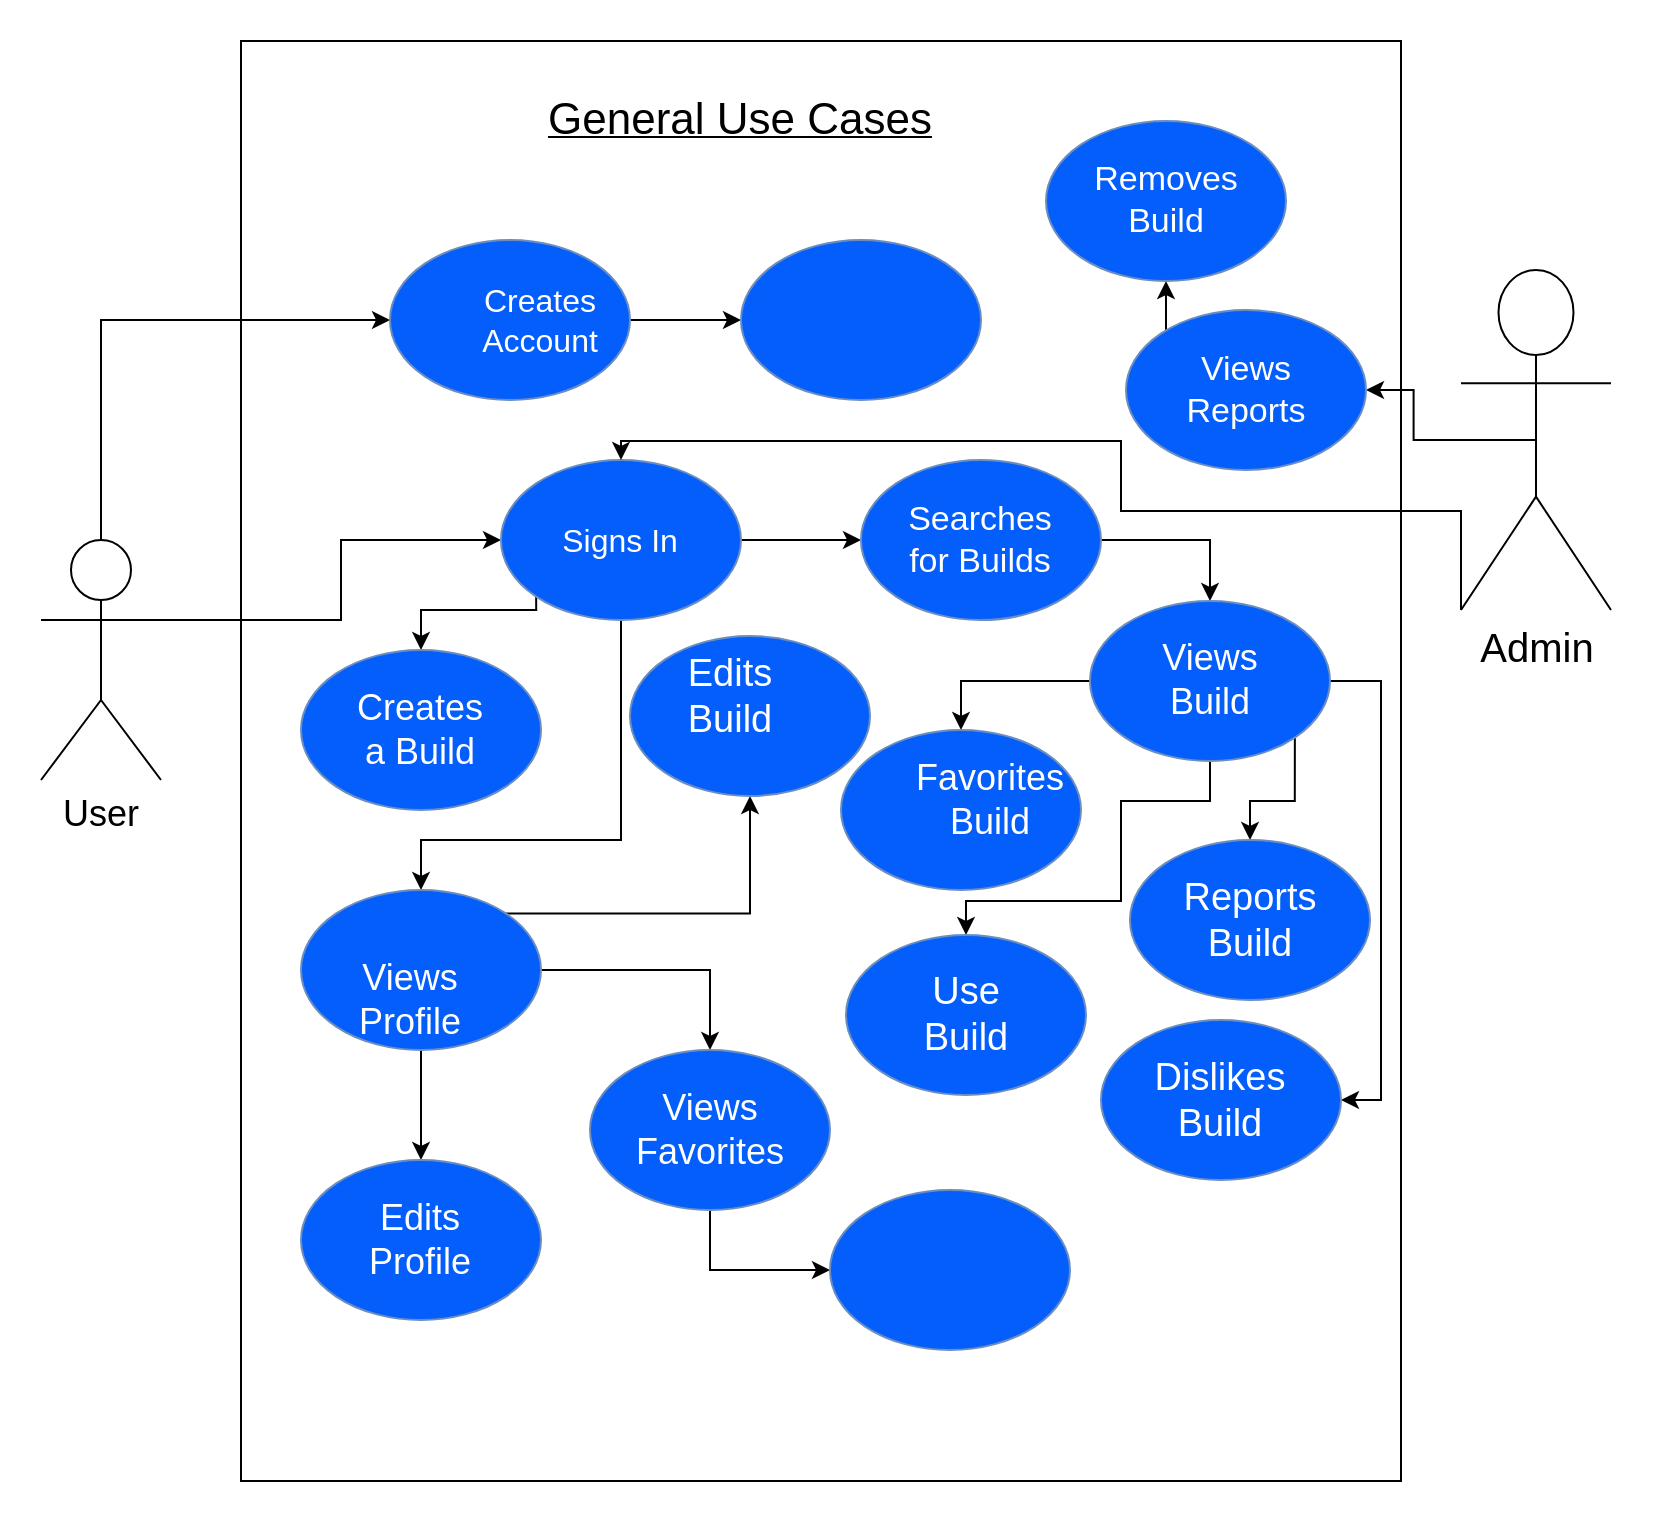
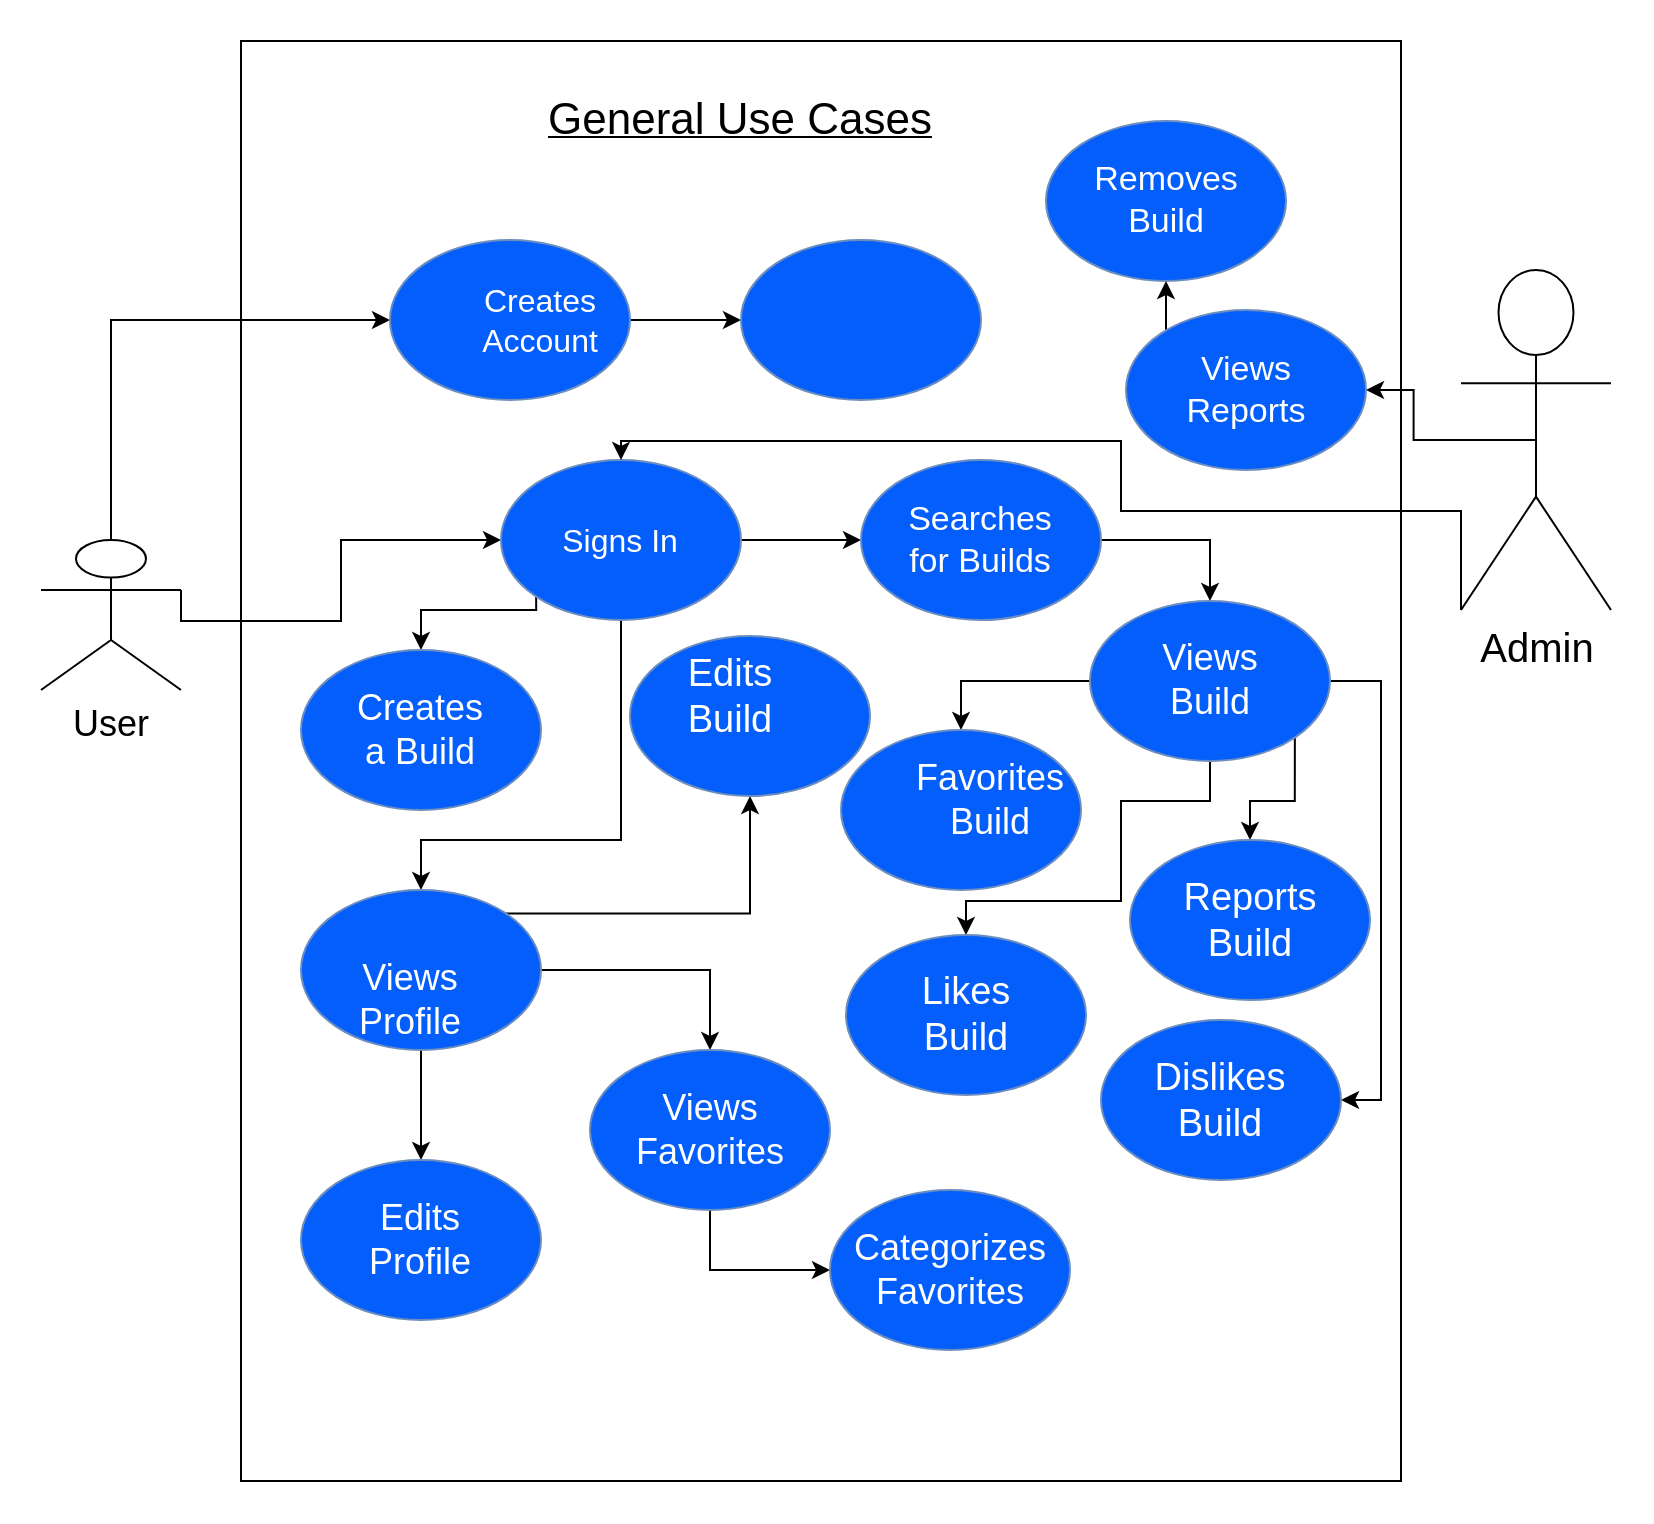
- <mxCell id="5" value="&lt;div style=&quot;font-size: 18px&quot;&gt;&lt;font style=&quot;font-size: 18px&quot;&gt;User&lt;/font&gt;&lt;/div&gt;" style="shape=umlActor;verticalLabelPosition=bottom;labelBackgroundColor=#ffffff;verticalAlign=top;html=1;outlineConnect=0;" parent="1" vertex="1"><mxGeometry x="20" y="269.5" width="60" height="120" as="geometry" /></mxCell>
+ <mxCell id="5" value="&lt;div style=&quot;font-size: 18px&quot;&gt;&lt;font style=&quot;font-size: 18px&quot;&gt;User&lt;/font&gt;&lt;/div&gt;" style="shape=umlActor;verticalLabelPosition=bottom;labelBackgroundColor=#ffffff;verticalAlign=top;html=1;outlineConnect=0;" parent="1" vertex="1"><mxGeometry x="20" y="269.5" width="70" height="75" as="geometry" /></mxCell>
- <mxCell id="28" value="&lt;font style=&quot;font-size: 19px&quot; color=&quot;#FFFFFF&quot;&gt;Use Build&lt;br&gt;&lt;/font&gt;" style="text;html=1;strokeColor=none;fillColor=none;align=center;verticalAlign=middle;whiteSpace=wrap;rounded=0;" parent="1" vertex="1"><mxGeometry x="442.5" y="492" width="80" height="30" as="geometry" /></mxCell>
+ <mxCell id="28" value="&lt;font style=&quot;font-size: 19px&quot; color=&quot;#FFFFFF&quot;&gt;Likes Build&lt;br&gt;&lt;/font&gt;" style="text;html=1;strokeColor=none;fillColor=none;align=center;verticalAlign=middle;whiteSpace=wrap;rounded=0;" parent="1" vertex="1"><mxGeometry x="442.5" y="492" width="80" height="30" as="geometry" /></mxCell>
+ <mxCell id="44" value="&lt;font style=&quot;font-size: 18px&quot; color=&quot;#FFFFFF&quot;&gt;Categorizes Favorites&lt;br&gt;&lt;/font&gt;" style="text;html=1;strokeColor=none;fillColor=none;align=center;verticalAlign=middle;whiteSpace=wrap;rounded=0;" parent="1" vertex="1"><mxGeometry x="434.5" y="619.5" width="80" height="30" as="geometry" /></mxCell>
